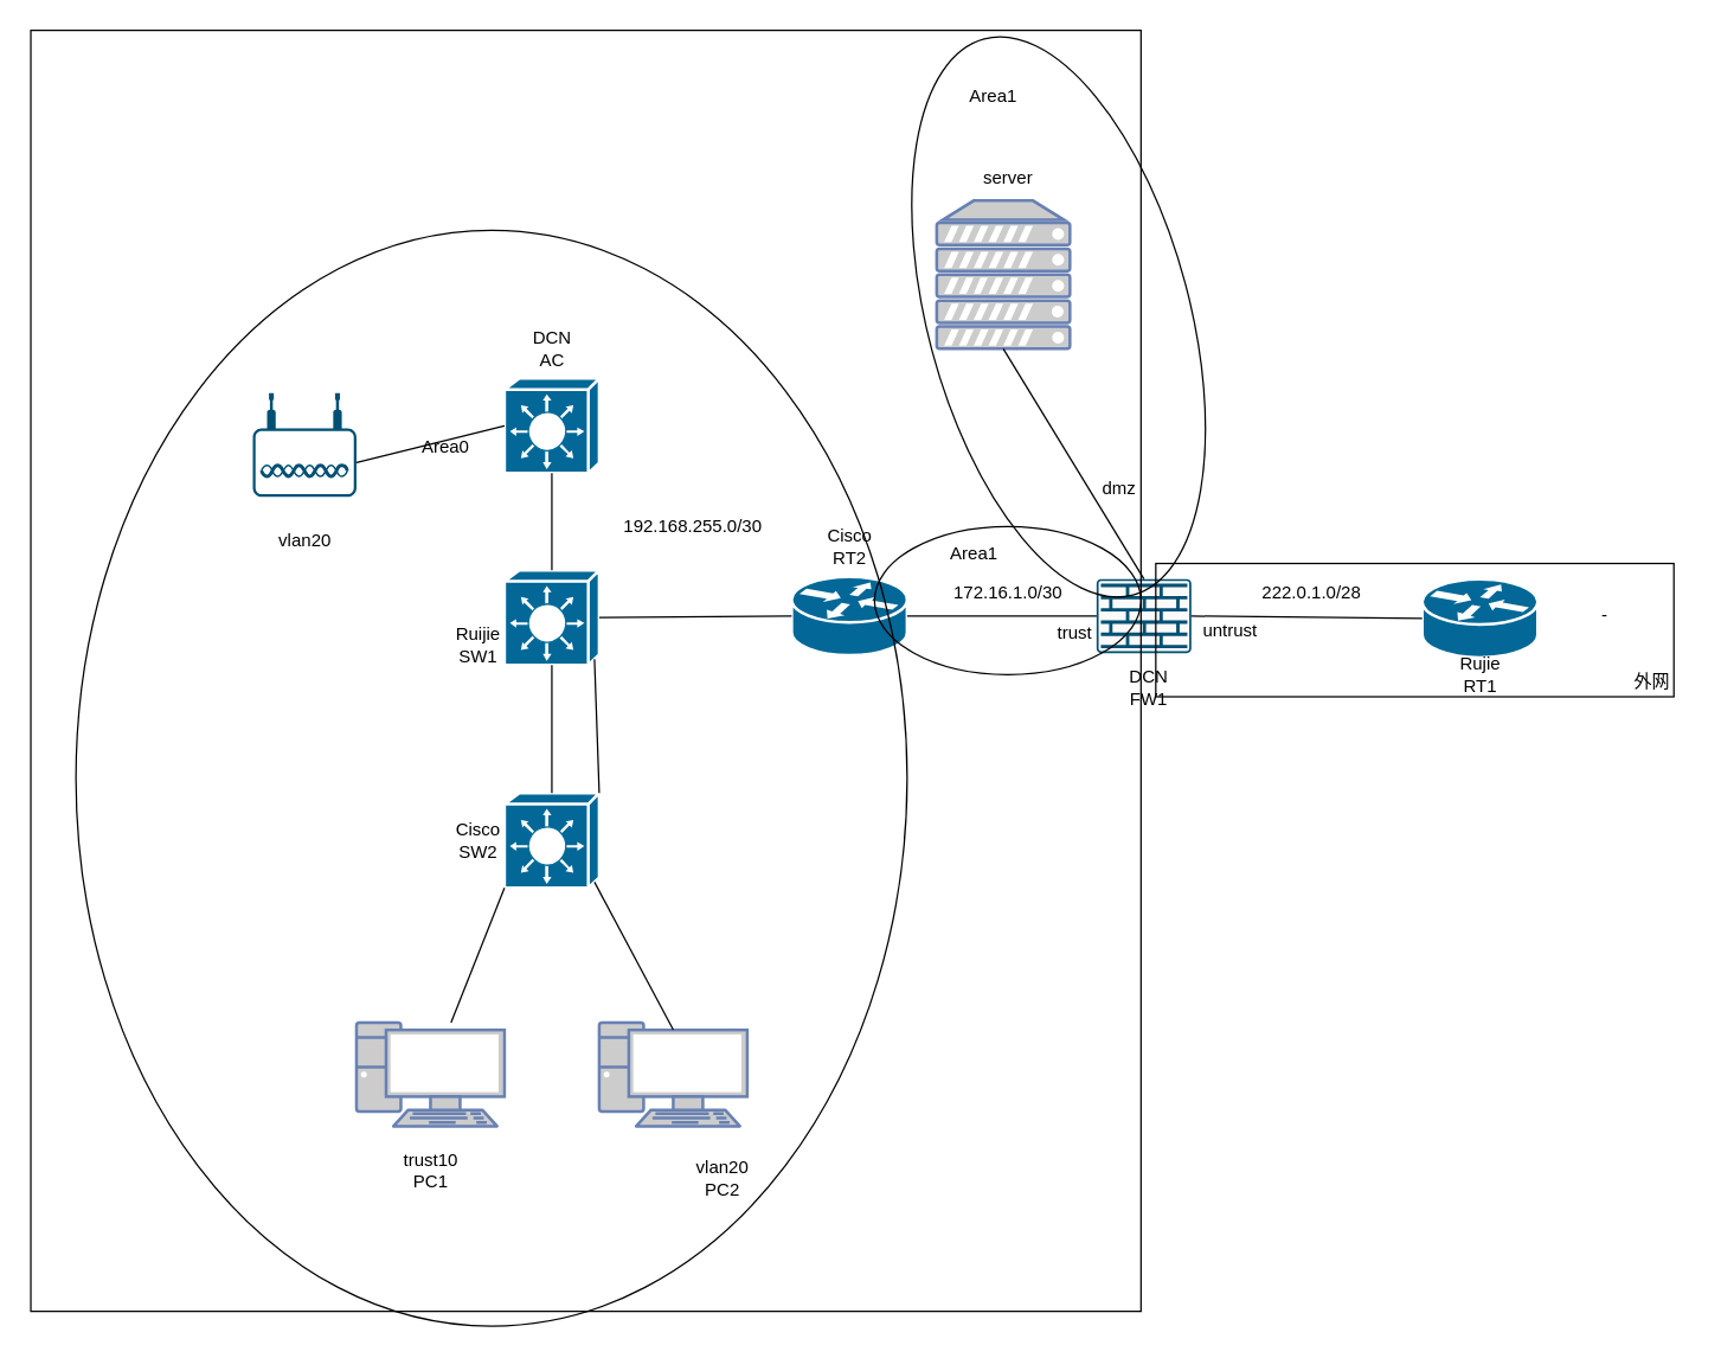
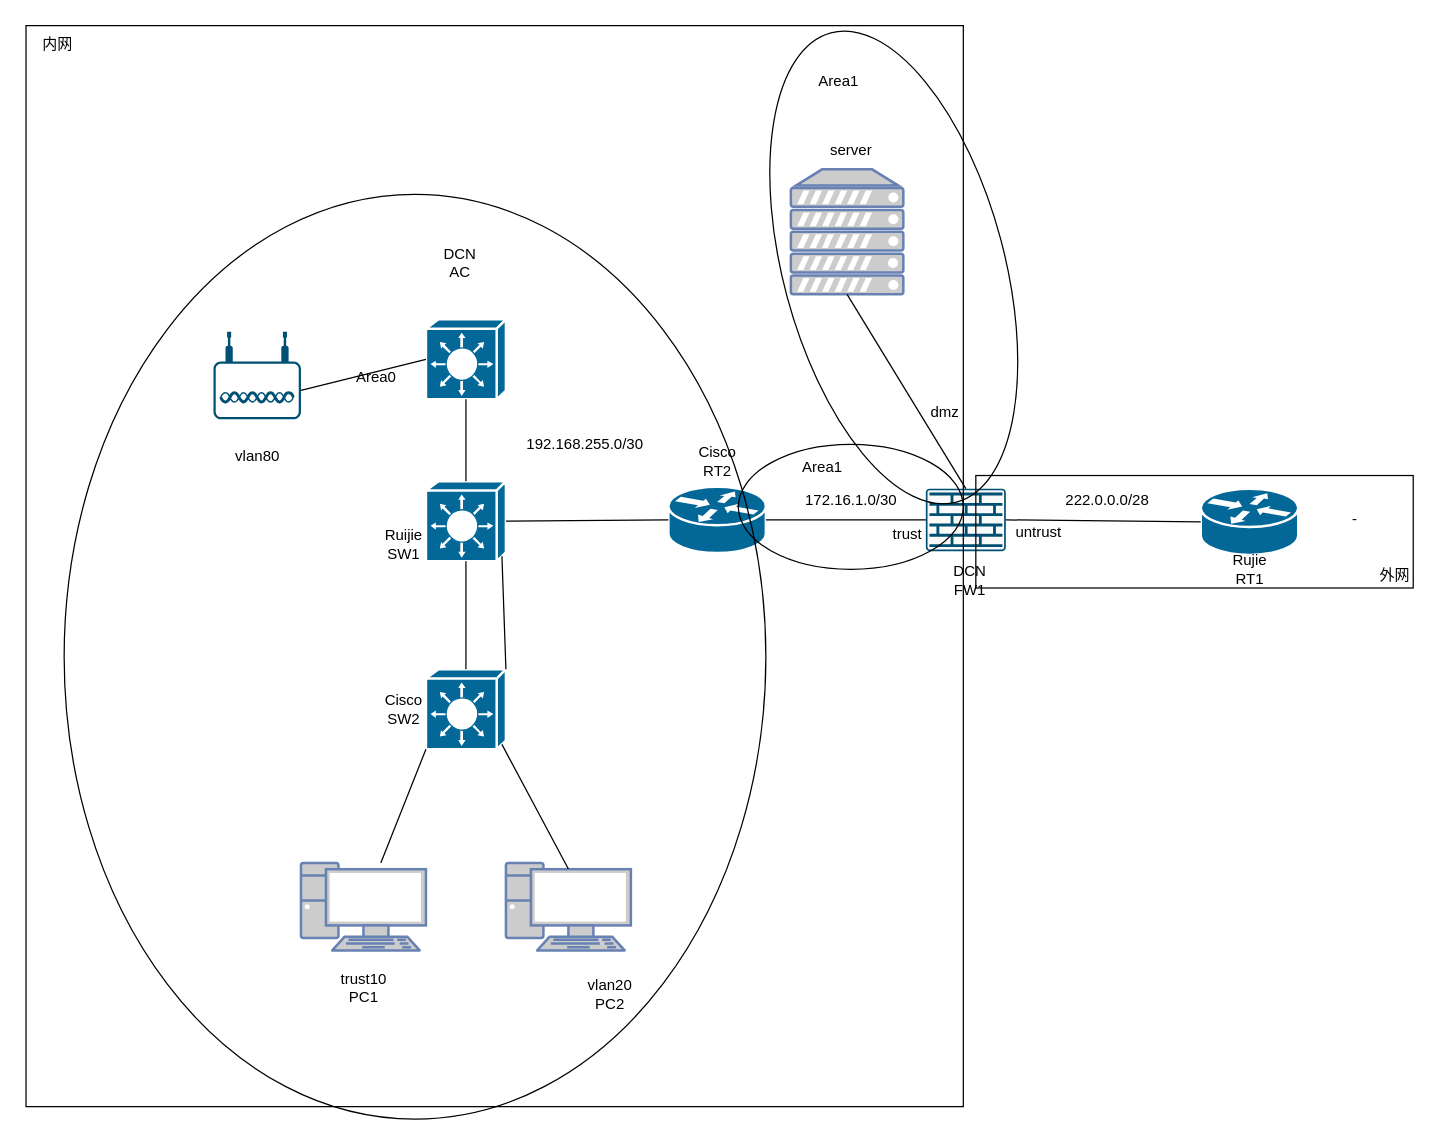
+ <mxCell id="40" value="内网" style="text;html=1;align=center;verticalAlign=middle;resizable=0;points=[];autosize=1;strokeColor=none;fillColor=none;" parent="1" vertex="1"><mxGeometry x="20" y="20" width="50" height="30" as="geometry" /></mxCell>
- <mxCell id="21" value="DCN&lt;br&gt;AC" style="text;html=1;align=center;verticalAlign=middle;resizable=0;points=[];autosize=1;strokeColor=none;fillColor=none;" parent="1" vertex="1"><mxGeometry x="347" y="215" width="50" height="40" as="geometry" /></mxCell>
+ <mxCell id="21" value="DCN&lt;br&gt;AC" style="text;html=1;align=center;verticalAlign=middle;resizable=0;points=[];autosize=1;strokeColor=none;fillColor=none;" parent="1" vertex="1"><mxGeometry x="342" y="190" width="50" height="40" as="geometry" /></mxCell>
- <mxCell id="31" value="vlan20" style="text;html=1;align=center;verticalAlign=middle;resizable=0;points=[];autosize=1;strokeColor=none;fillColor=none;" parent="1" vertex="1"><mxGeometry x="175" y="350" width="60" height="30" as="geometry" /></mxCell>
+ <mxCell id="31" value="vlan80" style="text;html=1;align=center;verticalAlign=middle;resizable=0;points=[];autosize=1;strokeColor=none;fillColor=none;" parent="1" vertex="1"><mxGeometry x="175" y="350" width="60" height="30" as="geometry" /></mxCell>
- <mxCell id="32" value="222.0.1.0/28" style="text;html=1;align=center;verticalAlign=middle;resizable=0;points=[];autosize=1;strokeColor=none;fillColor=none;" parent="1" vertex="1"><mxGeometry x="840" y="385" width="90" height="30" as="geometry" /></mxCell>
+ <mxCell id="32" value="222.0.0.0/28" style="text;html=1;align=center;verticalAlign=middle;resizable=0;points=[];autosize=1;strokeColor=none;fillColor=none;" parent="1" vertex="1"><mxGeometry x="840" y="385" width="90" height="30" as="geometry" /></mxCell>
